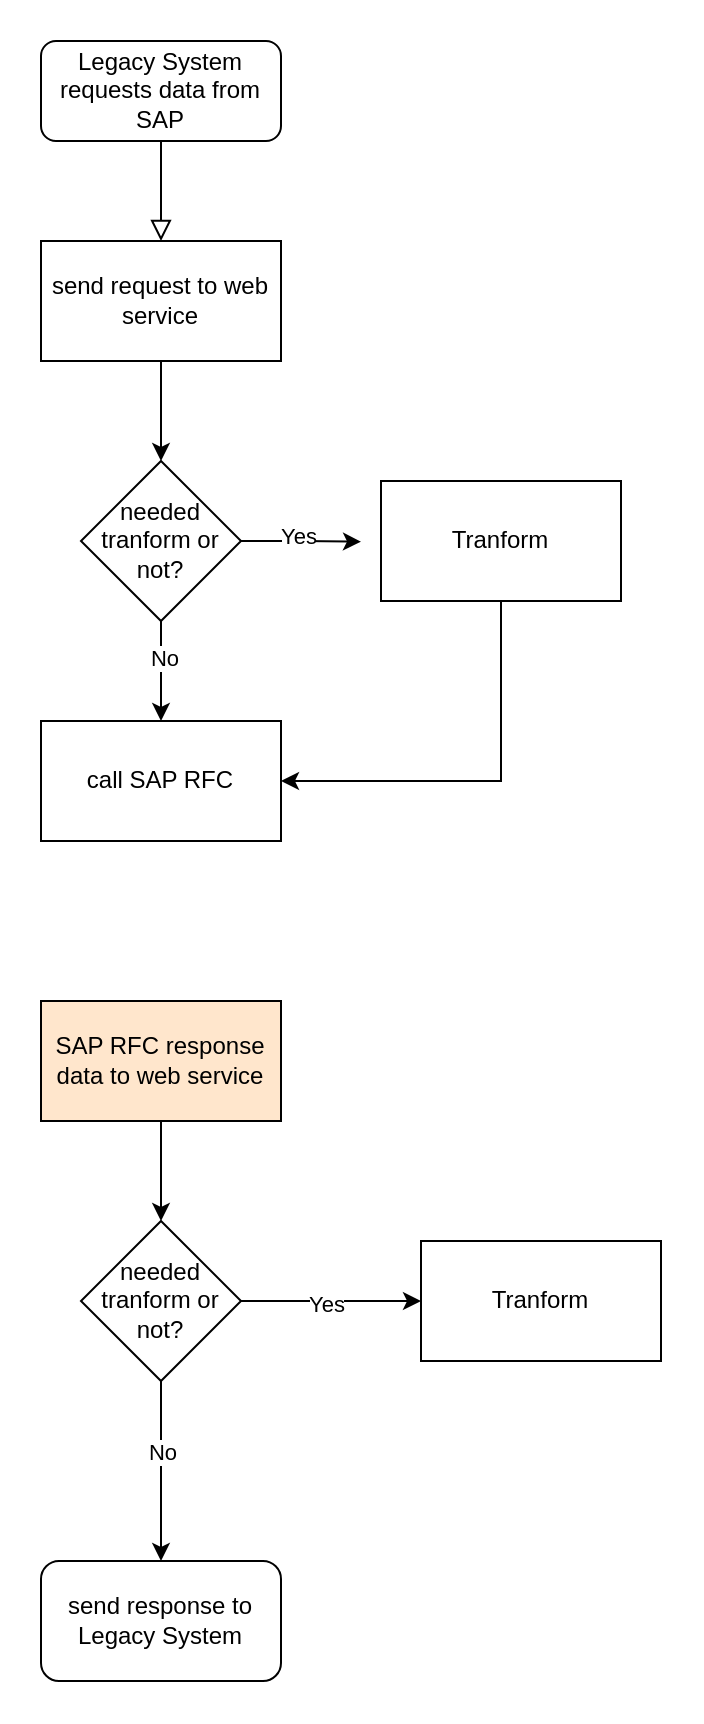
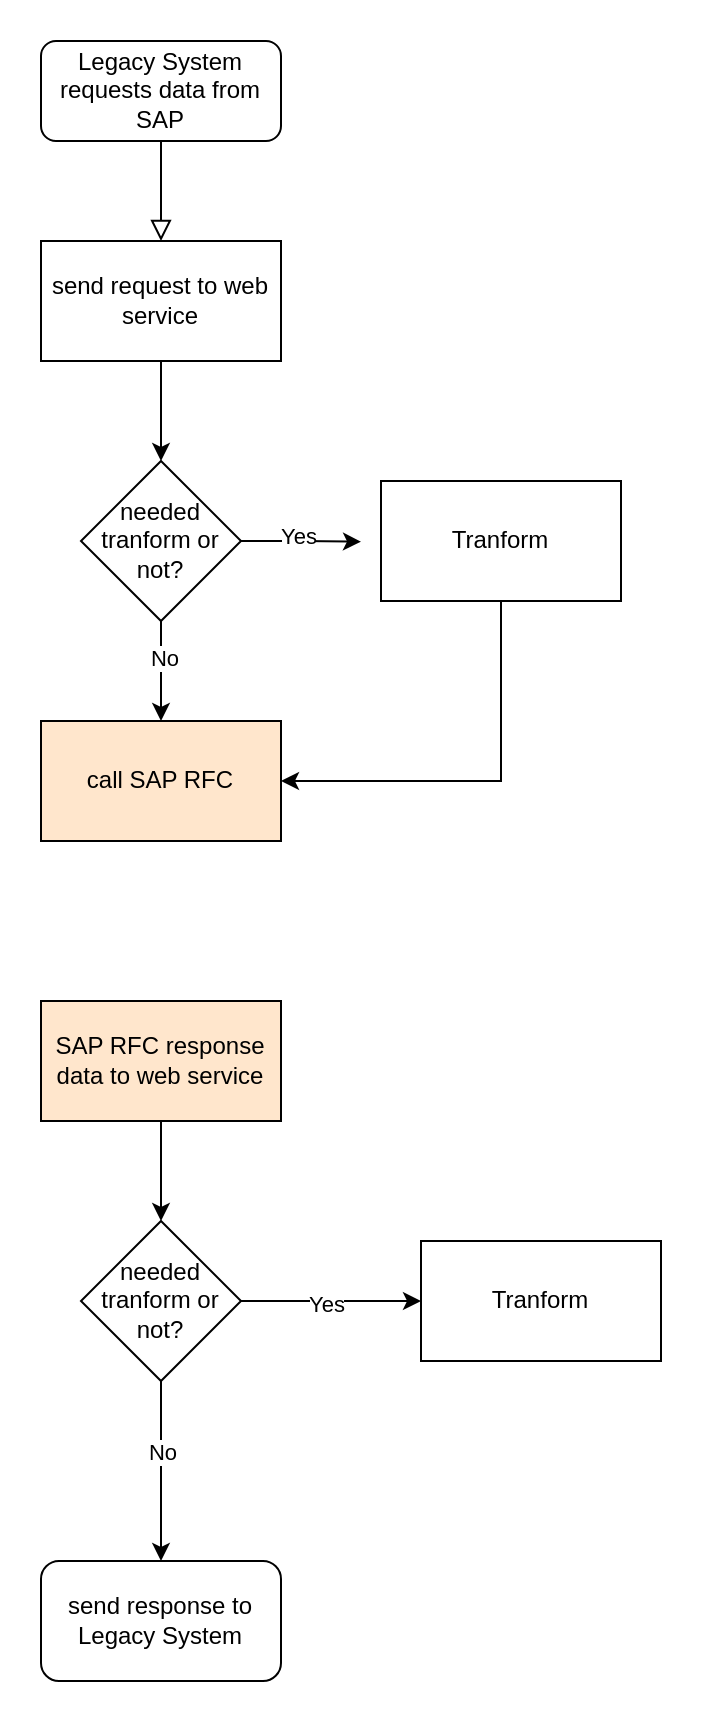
- <mxCell id="6" value="call SAP RFC" style="rounded=0;whiteSpace=wrap;html=1;" vertex="1" parent="1"><mxGeometry x="20" y="360" width="120" height="60" as="geometry" /></mxCell>
+ <mxCell id="6" value="call SAP RFC" style="rounded=0;whiteSpace=wrap;html=1;fillColor=#ffe6cc;" vertex="1" parent="1"><mxGeometry x="20" y="360" width="120" height="60" as="geometry" /></mxCell>
